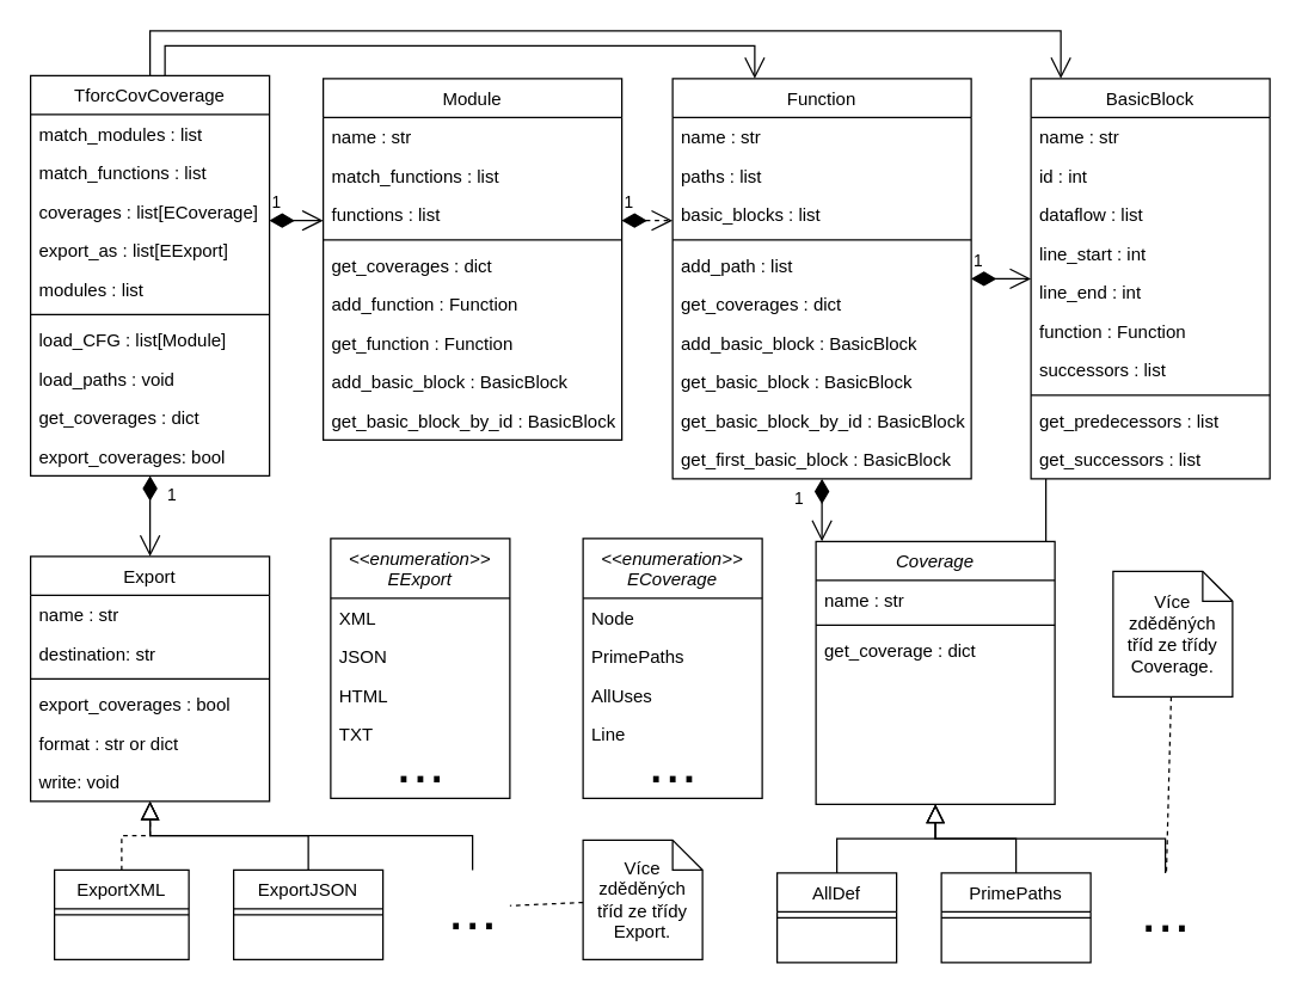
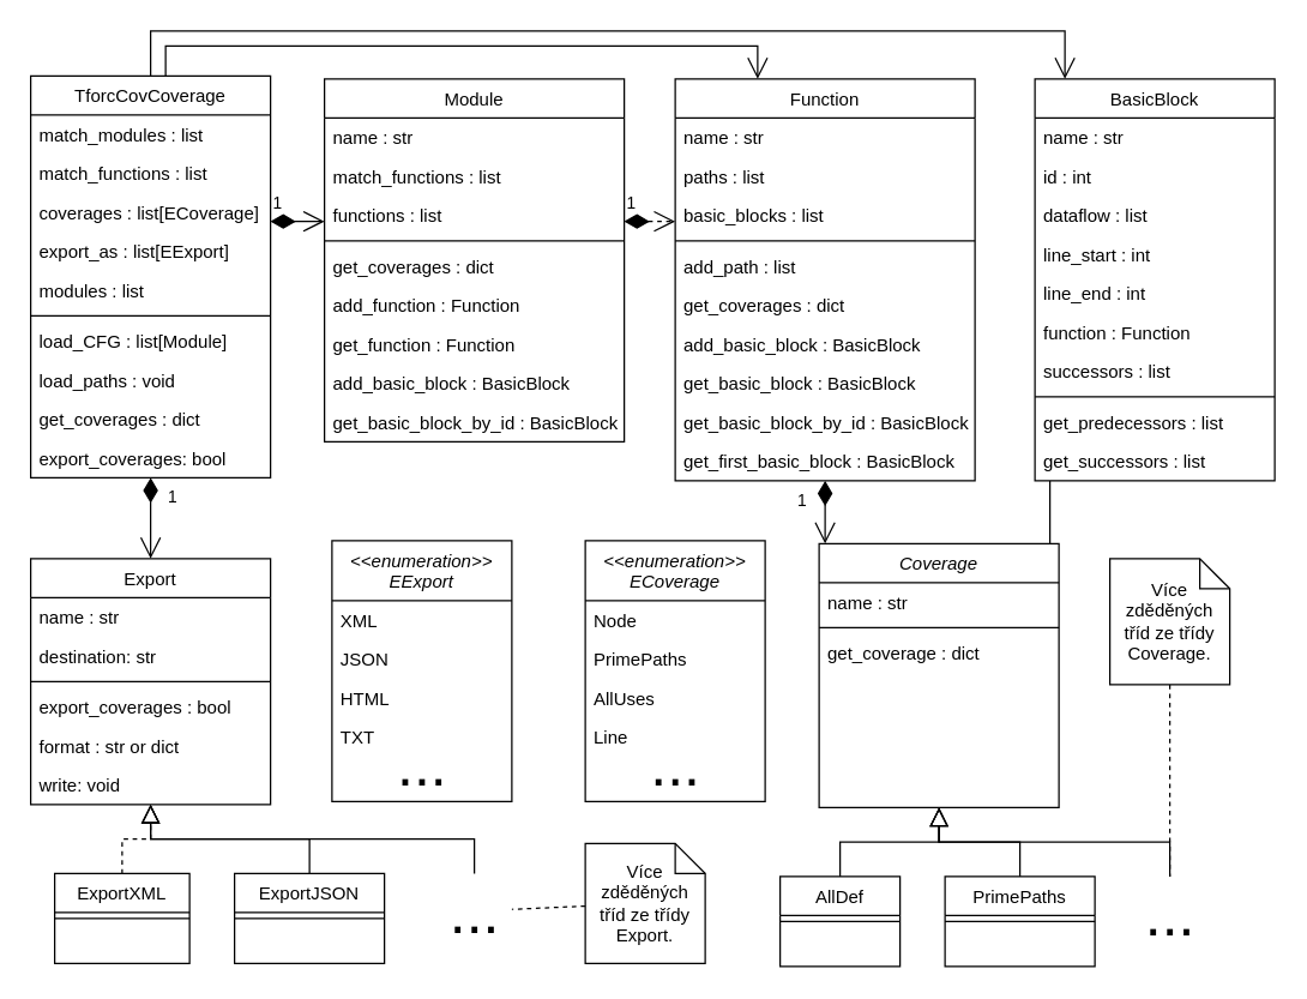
- <mxCell id="90" value="1" style="endArrow=open;html=1;endSize=12;startArrow=diamondThin;startSize=14;startFill=1;edgeStyle=orthogonalEdgeStyle;align=left;verticalAlign=bottom;rounded=0;" edge="1" parent="1" source="12" target="44"><mxGeometry x="-1" y="3" relative="1" as="geometry"><mxPoint y="204" as="sourcePoint" x="200" /><mxPoint x="240" y="167" as="targetPoint" /><Array as="points"><mxPoint x="600" y="150" /><mxPoint x="600" y="150" /></Array></mxGeometry></mxCell>
- <mxCell id="70" value="Více zděděných tříd ze třídy Coverage." style="shape=note;size=20;whiteSpace=wrap;html=1;" parent="1" vertex="1"><mxGeometry x="745" y="382" width="80" height="84" as="geometry" /></mxCell>
+ <mxCell id="70" value="Více zděděných tříd ze třídy Coverage." style="shape=note;size=20;whiteSpace=wrap;html=1;" parent="1" vertex="1"><mxGeometry x="740" y="372" width="80" height="84" as="geometry" /></mxCell>
